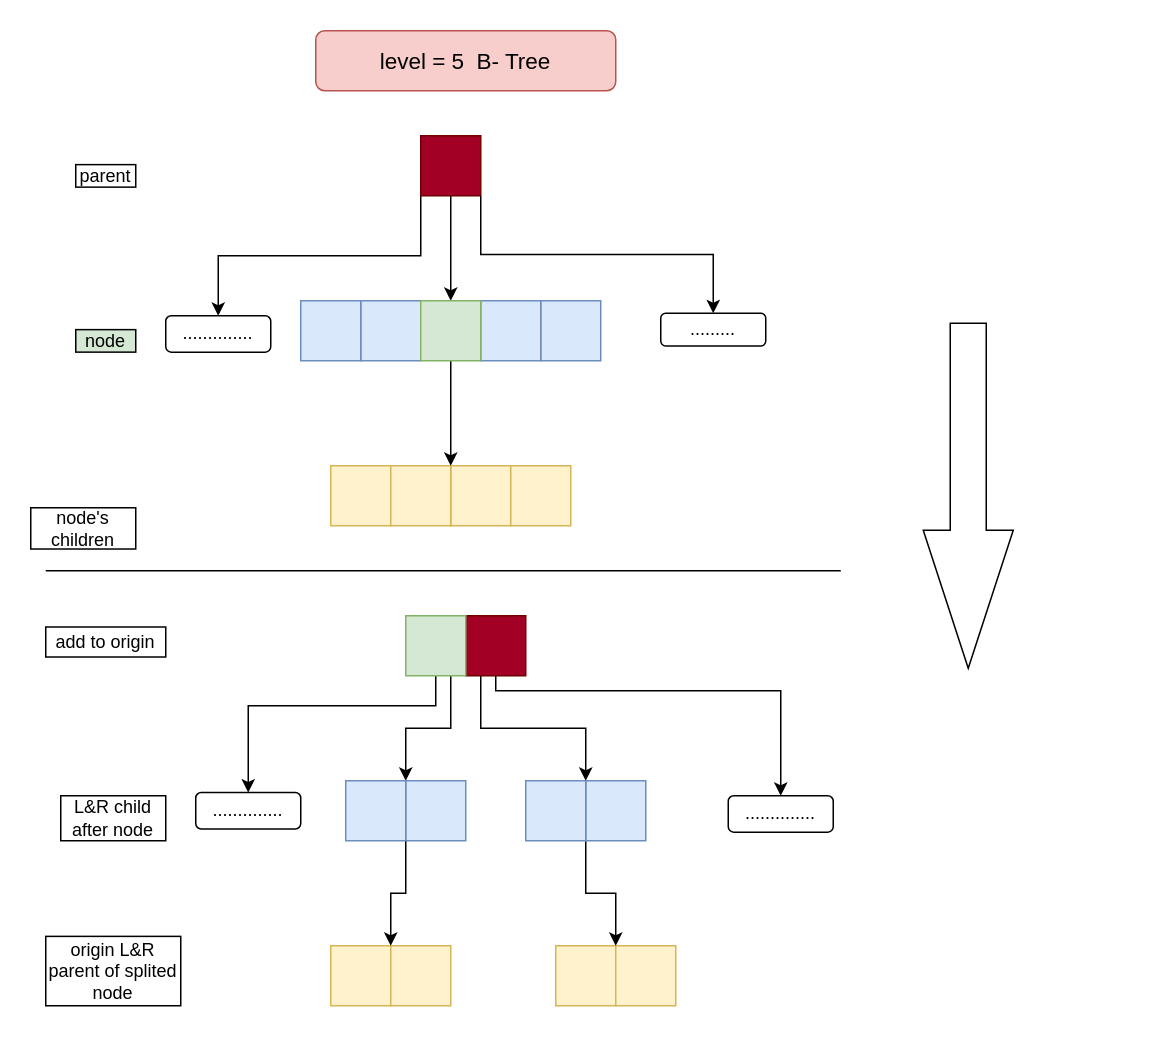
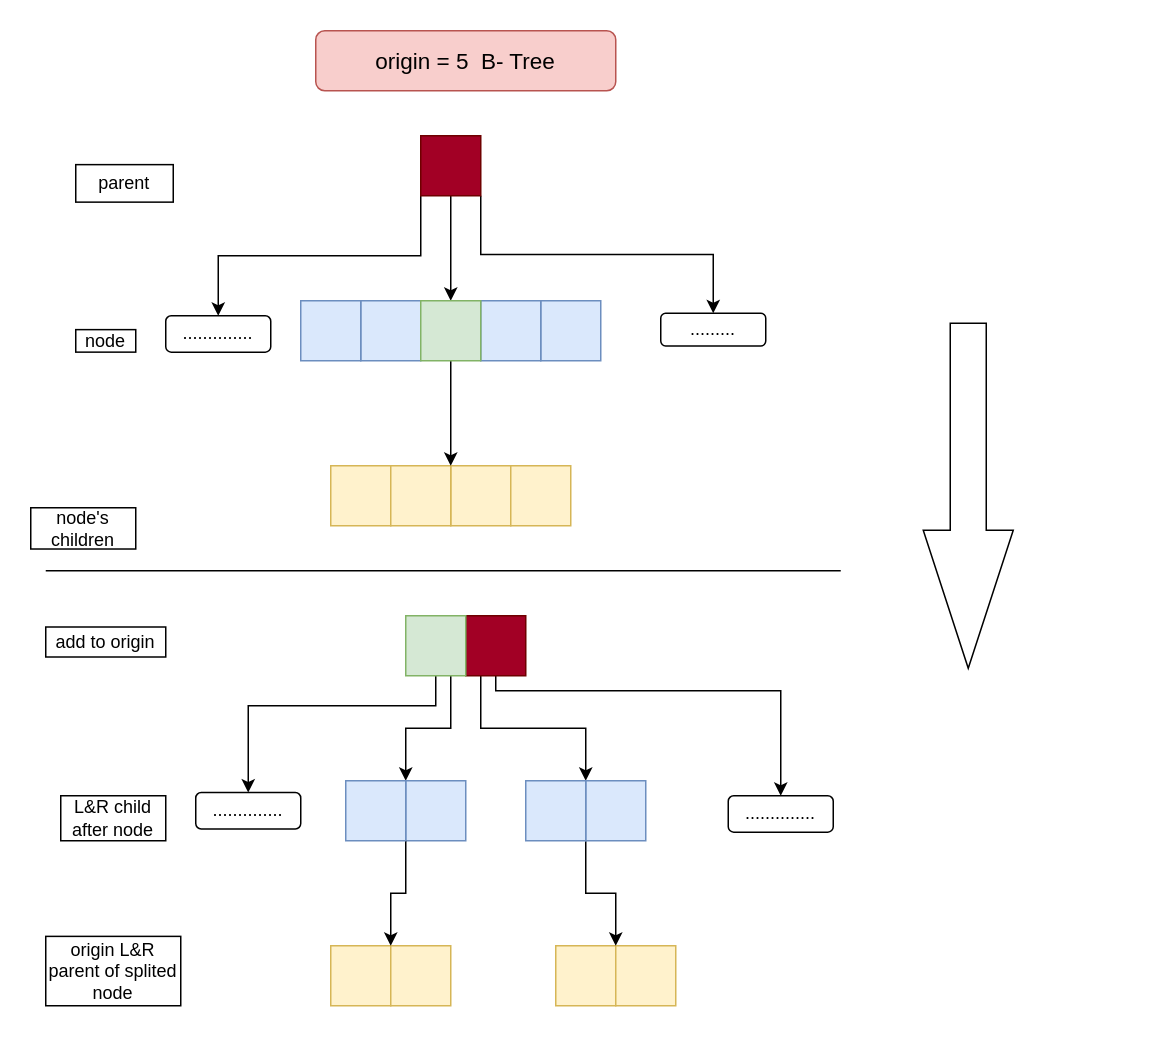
- <mxCell id="45" value="&lt;font style=&quot;font-size: 15px;&quot;&gt;level = 5&amp;nbsp; B- Tree&lt;/font&gt;" style="rounded=1;whiteSpace=wrap;html=1;fontFamily=Helvetica;fontSize=12;fillColor=#f8cecc;strokeColor=#b85450;" vertex="1" parent="1"><mxGeometry x="210" y="20" width="200" height="40" as="geometry" /></mxCell>
+ <mxCell id="45" value="&lt;font style=&quot;font-size: 15px;&quot;&gt;origin = 5&amp;nbsp; B- Tree&lt;/font&gt;" style="rounded=1;whiteSpace=wrap;html=1;fontFamily=Helvetica;fontSize=12;fillColor=#f8cecc;strokeColor=#b85450;" vertex="1" parent="1"><mxGeometry x="210" y="20" width="200" height="40" as="geometry" /></mxCell>
- <mxCell id="17" value="parent" style="whiteSpace=wrap;html=1;" vertex="1" parent="1"><mxGeometry x="50" y="109.26" width="40" height="15" as="geometry" /></mxCell>
+ <mxCell id="17" value="parent" style="whiteSpace=wrap;html=1;" vertex="1" parent="1"><mxGeometry x="50" y="109.26" width="65" height="25" as="geometry" /></mxCell>
- <mxCell id="16" value="node" style="whiteSpace=wrap;html=1;fillColor=#d5e8d4;" vertex="1" parent="1"><mxGeometry x="50" y="219.26" width="40" height="15" as="geometry" /></mxCell>
+ <mxCell id="16" value="node" style="whiteSpace=wrap;html=1;" vertex="1" parent="1"><mxGeometry x="50" y="219.26" width="40" height="15" as="geometry" /></mxCell>
